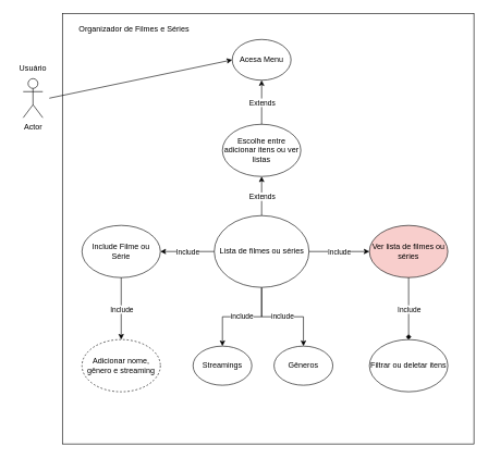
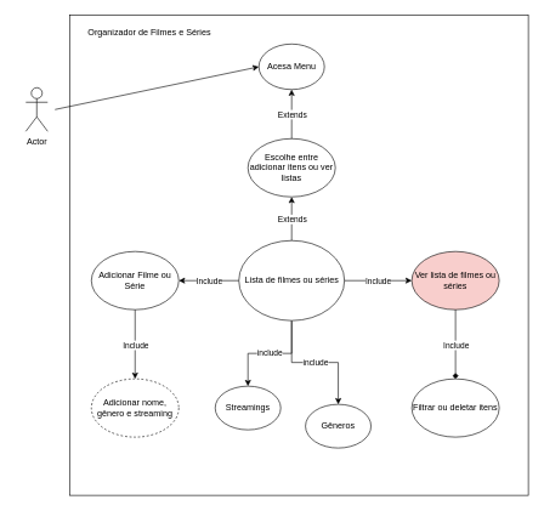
- <mxCell id="4" value="&lt;div&gt;Usuário&lt;/div&gt;" style="text;html=1;strokeColor=none;fillColor=none;align=center;verticalAlign=middle;whiteSpace=wrap;rounded=0;movable=0;resizable=0;rotatable=0;deletable=0;editable=0;connectable=0;" vertex="1" parent="1"><mxGeometry x="20" y="90" width="60" height="30" as="geometry" /></mxCell>
- <mxCell id="8" value="&lt;div&gt;Include Filme ou Série&lt;/div&gt;" style="ellipse;whiteSpace=wrap;html=1;" vertex="1" parent="1"><mxGeometry x="125" y="345" width="120" height="80" as="geometry" /></mxCell>
+ <mxCell id="8" value="&lt;div&gt;Adicionar Filme ou Série&lt;/div&gt;" style="ellipse;whiteSpace=wrap;html=1;" vertex="1" parent="1"><mxGeometry x="125" y="345" width="120" height="80" as="geometry" /></mxCell>
- <mxCell id="29" value="Gêneros" style="ellipse;whiteSpace=wrap;html=1;" vertex="1" parent="1"><mxGeometry x="419" y="530" width="90" height="60" as="geometry" /></mxCell>
+ <mxCell id="29" value="Gêneros" style="ellipse;whiteSpace=wrap;html=1;" vertex="1" parent="1"><mxGeometry x="419" y="555" width="90" height="60" as="geometry" /></mxCell>
